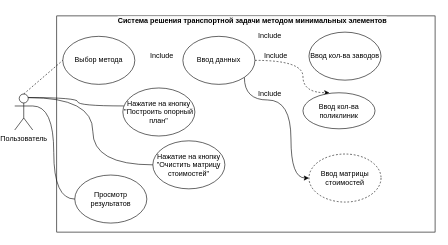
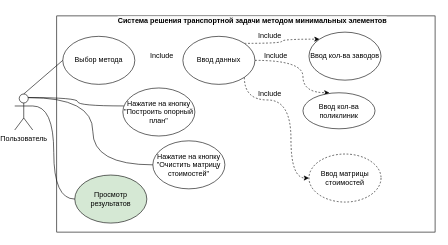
+ <mxCell id="7" style="edgeStyle=orthogonalEdgeStyle;rounded=0;orthogonalLoop=1;jettySize=auto;html=1;exitX=1;exitY=0;exitDx=0;exitDy=0;entryX=0;entryY=0;entryDx=0;entryDy=0;curved=1;dashed=1;" edge="1" parent="1" source="10" target="15"><mxGeometry relative="1" as="geometry" /></mxCell>
- <mxCell id="6" value="" style="endArrow=none;html=1;rounded=0;entryX=0;entryY=0.5;entryDx=0;entryDy=0;exitX=0.5;exitY=0;exitDx=0;exitDy=0;exitPerimeter=0;startFill=0;dashed=1;" edge="1" parent="1" source="2" target="5"><mxGeometry width="50" height="50" relative="1" as="geometry"><mxPoint x="50" y="166" as="sourcePoint" /><mxPoint x="100" y="116" as="targetPoint" /></mxGeometry></mxCell>
+ <mxCell id="6" value="" style="endArrow=none;html=1;rounded=0;entryX=0;entryY=0.5;entryDx=0;entryDy=0;exitX=0.5;exitY=0;exitDx=0;exitDy=0;exitPerimeter=0;startFill=0;" edge="1" parent="1" source="2" target="5"><mxGeometry width="50" height="50" relative="1" as="geometry"><mxPoint x="50" y="166" as="sourcePoint" /><mxPoint x="100" y="116" as="targetPoint" /></mxGeometry></mxCell>
- <mxCell id="9" style="edgeStyle=orthogonalEdgeStyle;rounded=0;orthogonalLoop=1;jettySize=auto;html=1;exitX=1;exitY=1;exitDx=0;exitDy=0;curved=1;dashed=0;" edge="1" parent="1" source="10" target="13"><mxGeometry relative="1" as="geometry"><Array as="points"><mxPoint x="402" y="166" /><mxPoint x="480" y="166" /><mxPoint x="480" y="296" /></Array></mxGeometry></mxCell>
+ <mxCell id="9" style="edgeStyle=orthogonalEdgeStyle;rounded=0;orthogonalLoop=1;jettySize=auto;html=1;exitX=1;exitY=1;exitDx=0;exitDy=0;curved=1;dashed=1;" edge="1" parent="1" source="10" target="13"><mxGeometry relative="1" as="geometry"><Array as="points"><mxPoint x="402" y="166" /><mxPoint x="480" y="166" /><mxPoint x="480" y="296" /></Array></mxGeometry></mxCell>
- <mxCell id="12" value="Просмотр результатов" style="ellipse;whiteSpace=wrap;html=1;" vertex="1" parent="1"><mxGeometry x="120" y="291" width="120" height="80" as="geometry" /></mxCell>
+ <mxCell id="12" value="Просмотр результатов" style="ellipse;whiteSpace=wrap;html=1;fillColor=#d5e8d4;" vertex="1" parent="1"><mxGeometry x="120" y="291" width="120" height="80" as="geometry" /></mxCell>
